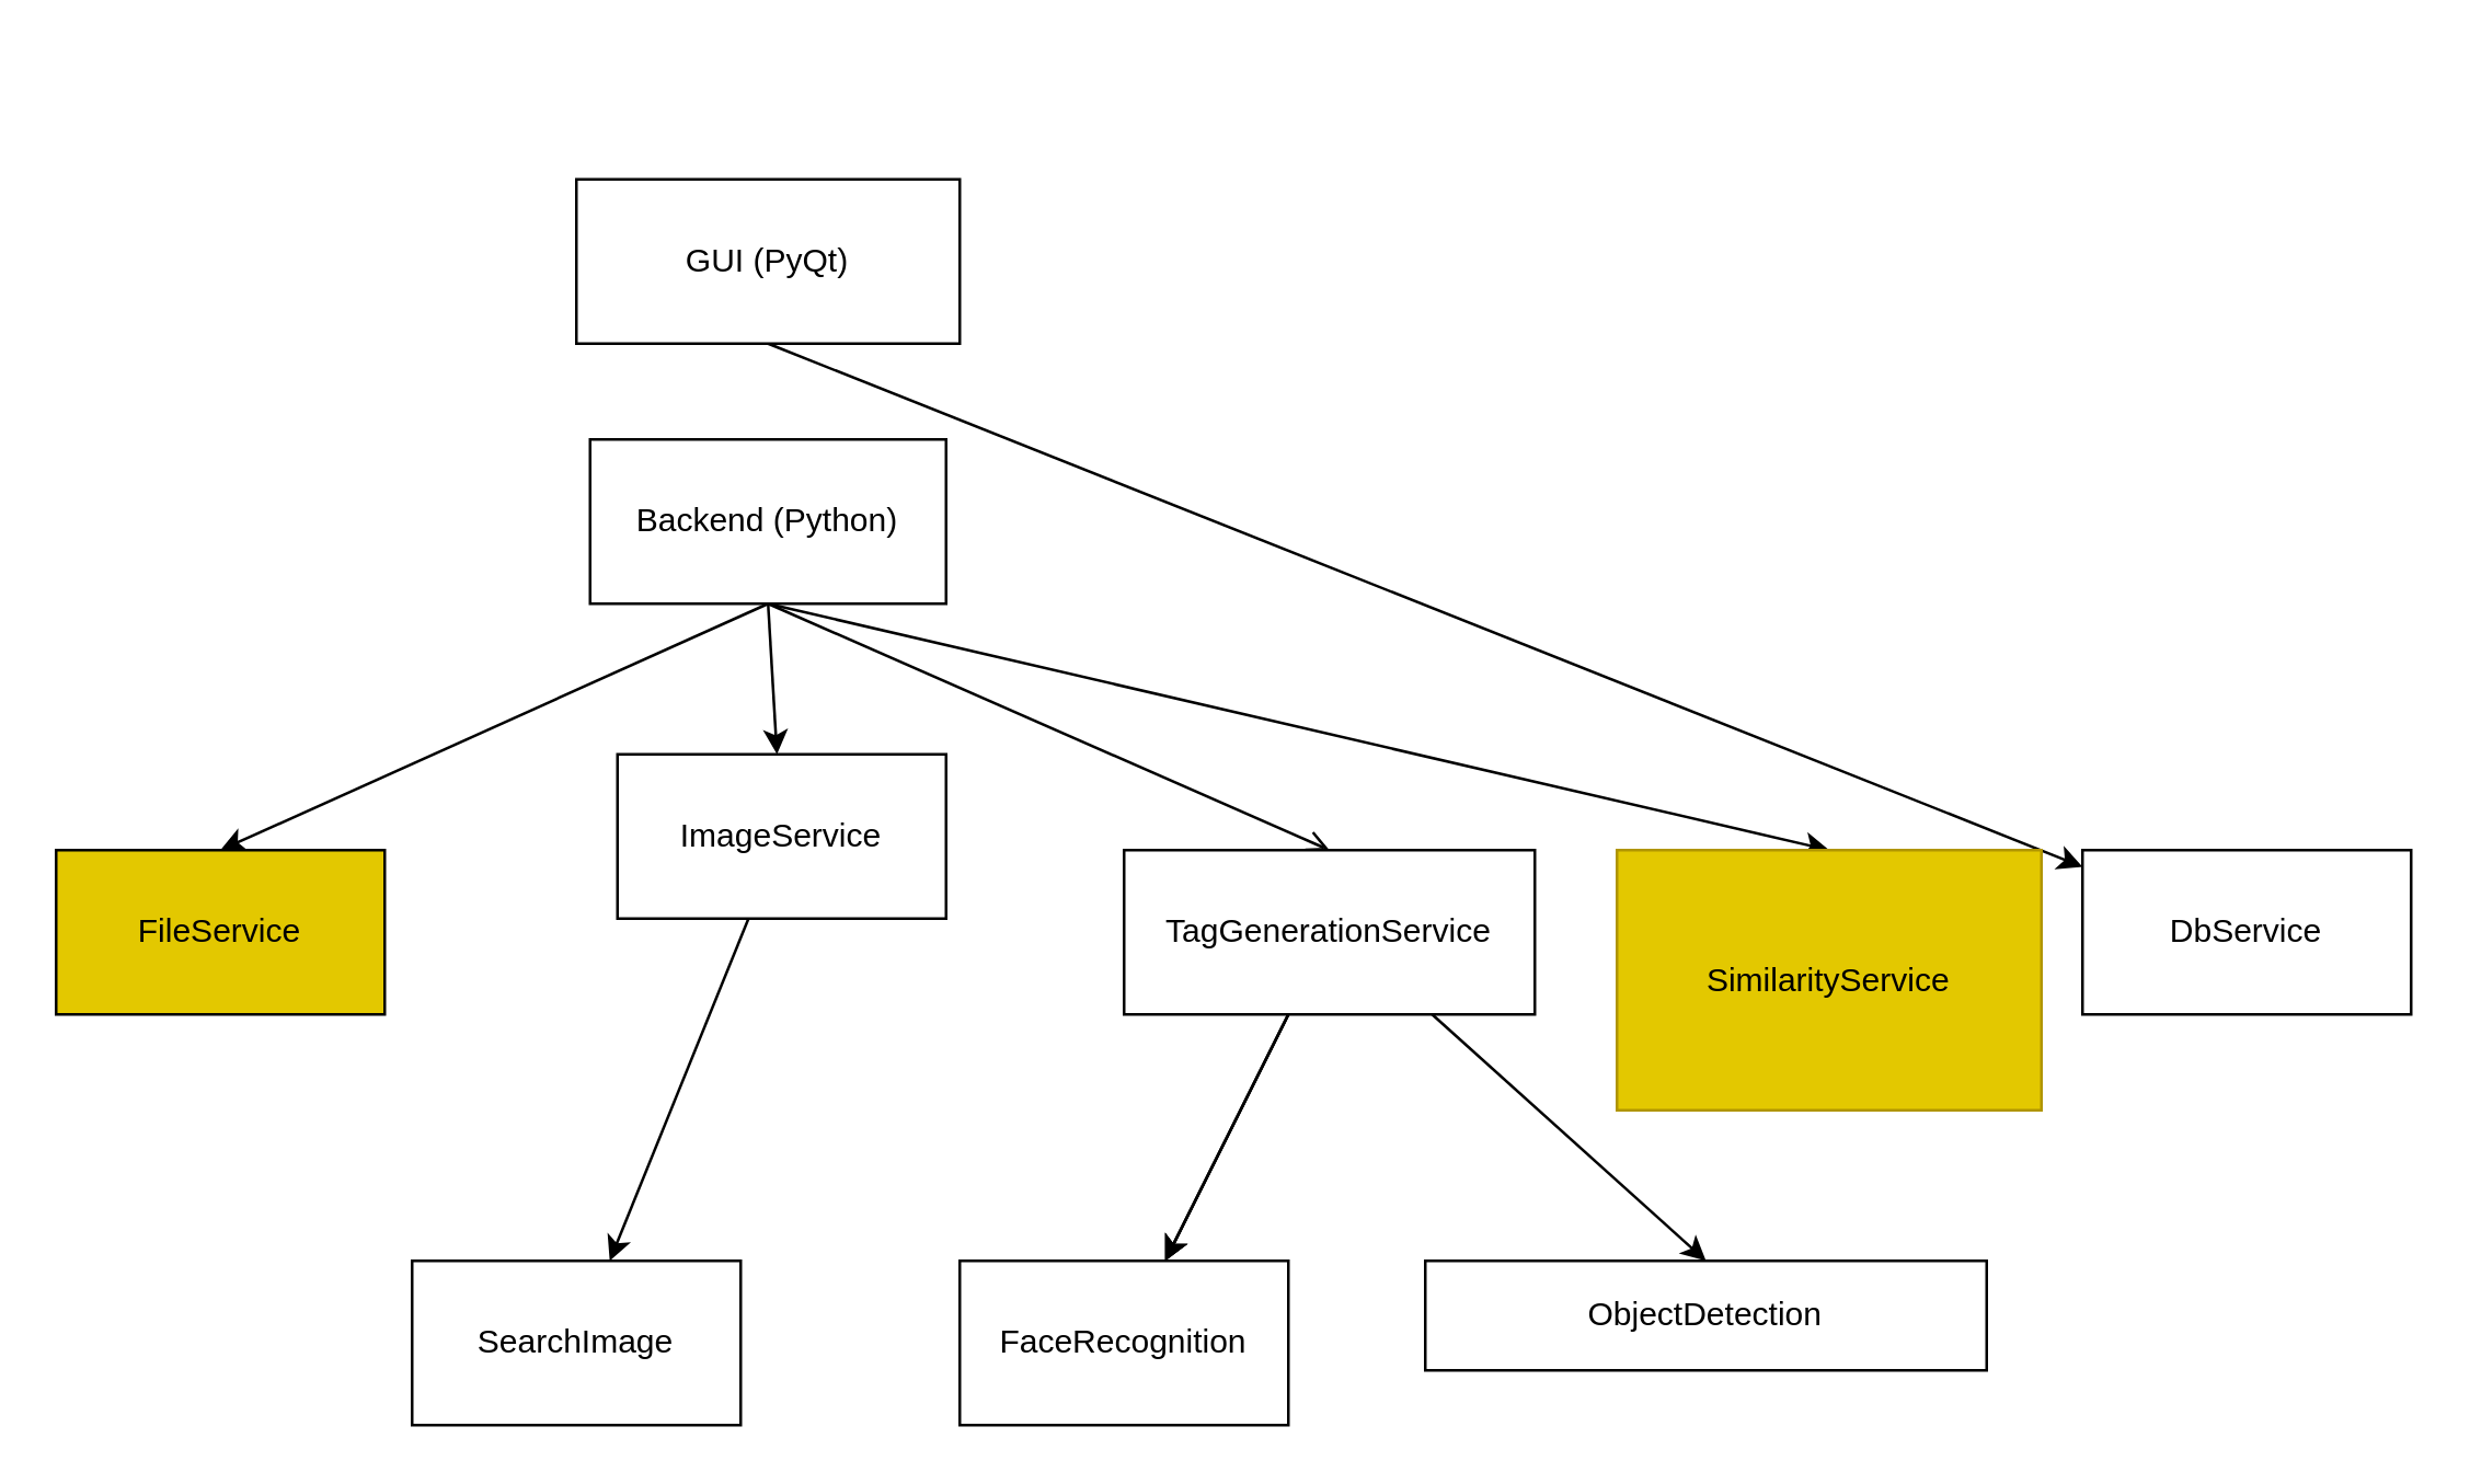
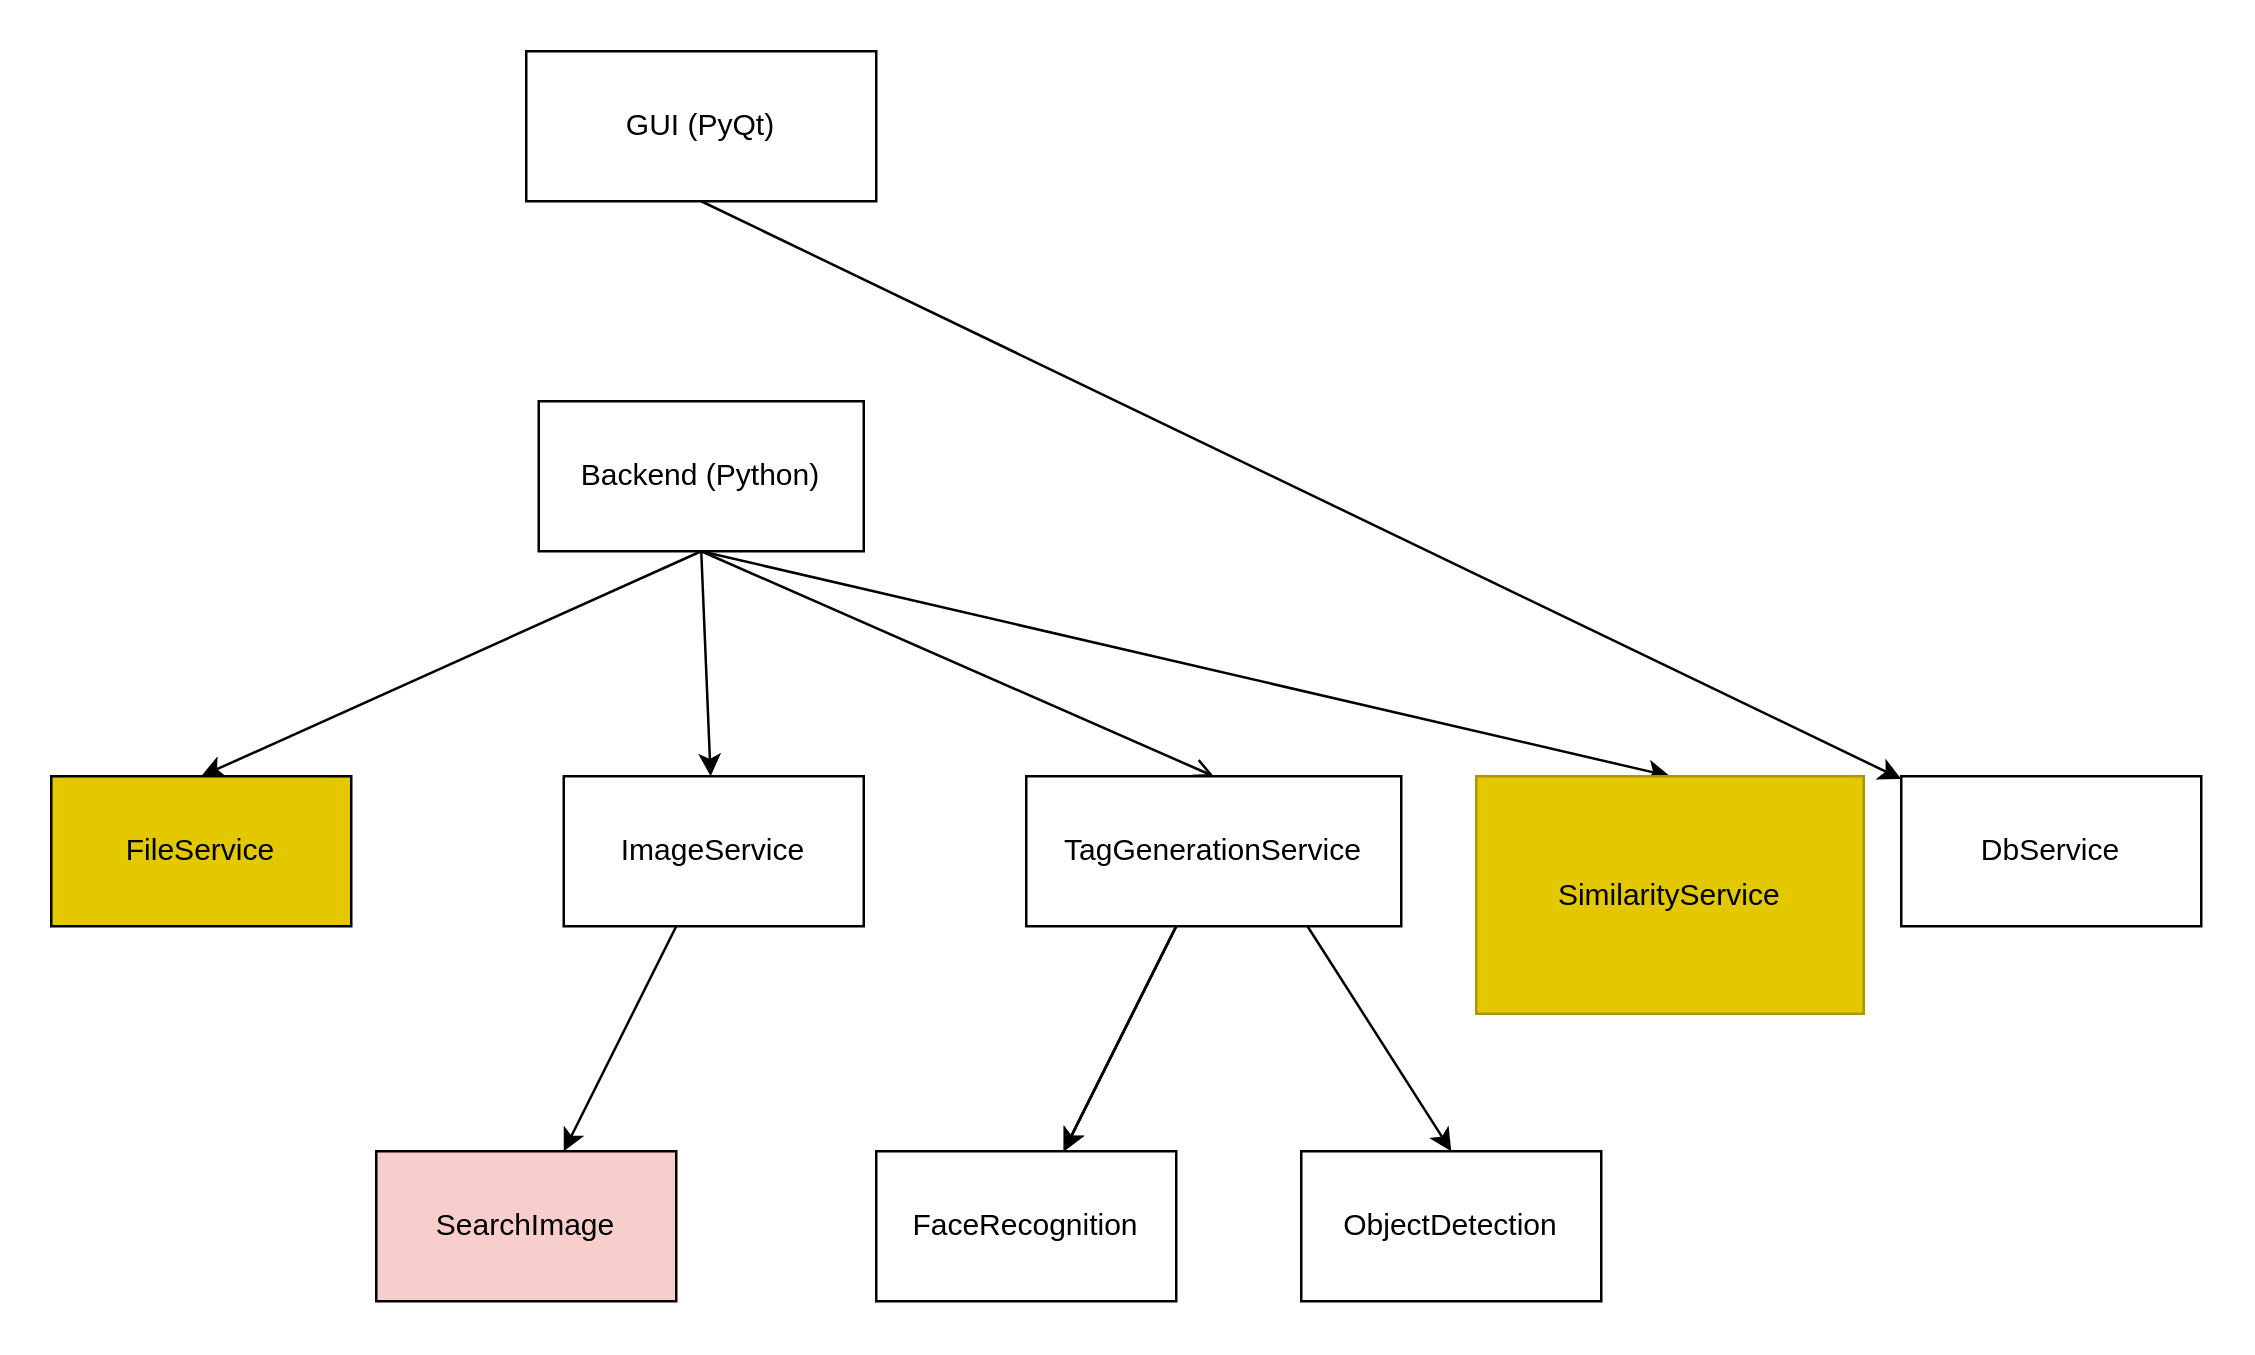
- <mxCell id="3" value="GUI (PyQt)" style="rounded=0;whiteSpace=wrap;html=1;" parent="1" vertex="1"><mxGeometry x="210" y="65" width="140" height="60" as="geometry" /></mxCell>
+ <mxCell id="3" value="GUI (PyQt)" style="rounded=0;whiteSpace=wrap;html=1;" parent="1" vertex="1"><mxGeometry x="210" y="20" width="140" height="60" as="geometry" /></mxCell>
- <mxCell id="11" value="ImageService" style="whiteSpace=wrap;html=1;" parent="1" vertex="1"><mxGeometry x="225" y="275" width="120" height="60" as="geometry" /></mxCell>
+ <mxCell id="11" value="ImageService" style="whiteSpace=wrap;html=1;" parent="1" vertex="1"><mxGeometry x="225" y="310" width="120" height="60" as="geometry" /></mxCell>
- <mxCell id="19" value="ObjectDetection" style="whiteSpace=wrap;html=1;" parent="1" vertex="1"><mxGeometry x="520" y="460" width="205" height="40" as="geometry" /></mxCell>
+ <mxCell id="19" value="ObjectDetection" style="whiteSpace=wrap;html=1;" parent="1" vertex="1"><mxGeometry x="520" y="460" width="120" height="60" as="geometry" /></mxCell>
- <mxCell id="20" value="SearchImage" style="whiteSpace=wrap;html=1;" parent="1" vertex="1"><mxGeometry x="150" y="460" width="120" height="60" as="geometry" /></mxCell>
+ <mxCell id="20" value="SearchImage" style="whiteSpace=wrap;html=1;fillColor=#f8cecc;" parent="1" vertex="1"><mxGeometry x="150" y="460" width="120" height="60" as="geometry" /></mxCell>
